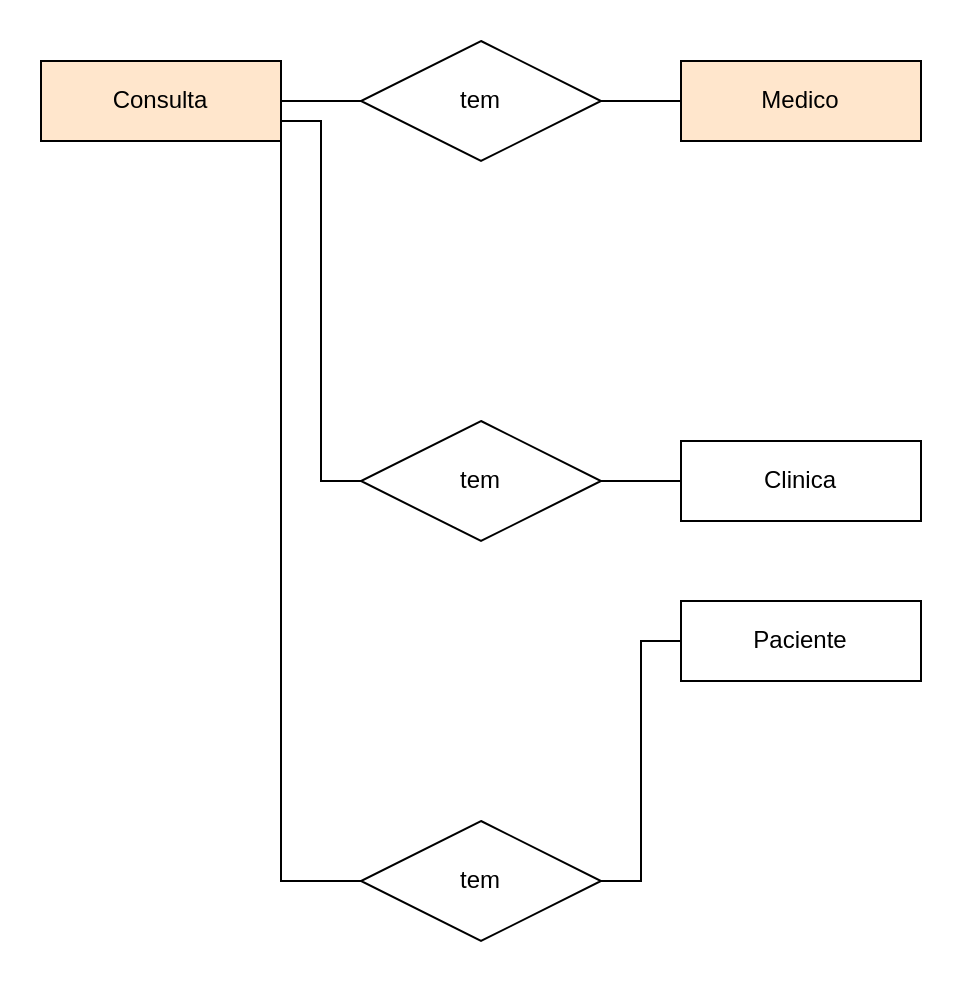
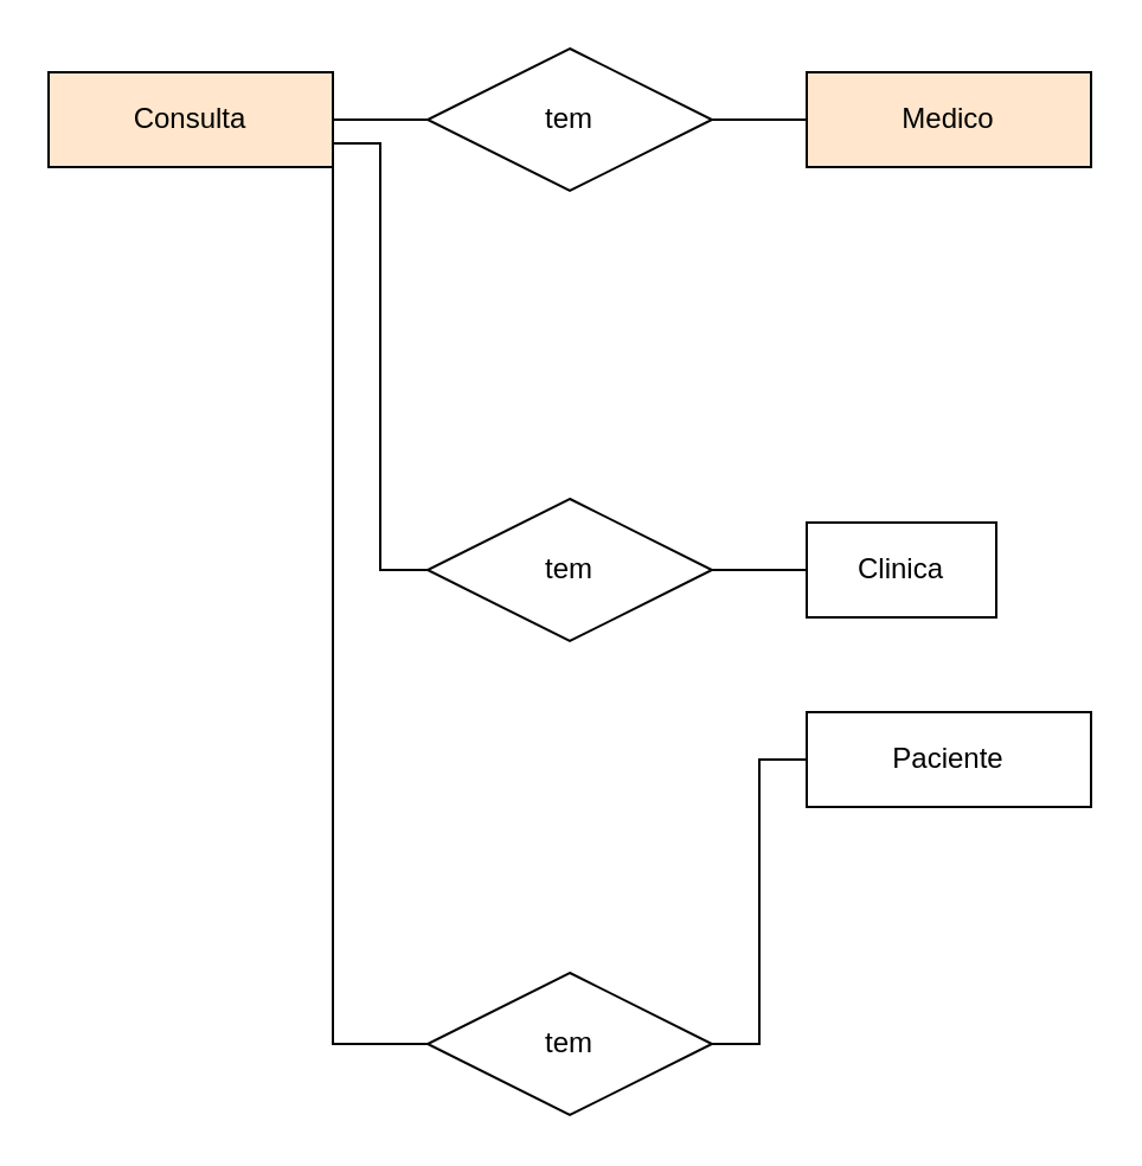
- <mxCell id="11" value="Clinica" style="whiteSpace=wrap;html=1;align=center;" parent="1" vertex="1"><mxGeometry x="340" y="220" width="120" height="40" as="geometry" /></mxCell>
+ <mxCell id="11" value="Clinica" style="whiteSpace=wrap;html=1;align=center;" parent="1" vertex="1"><mxGeometry x="340" y="220" width="80" height="40" as="geometry" /></mxCell>
